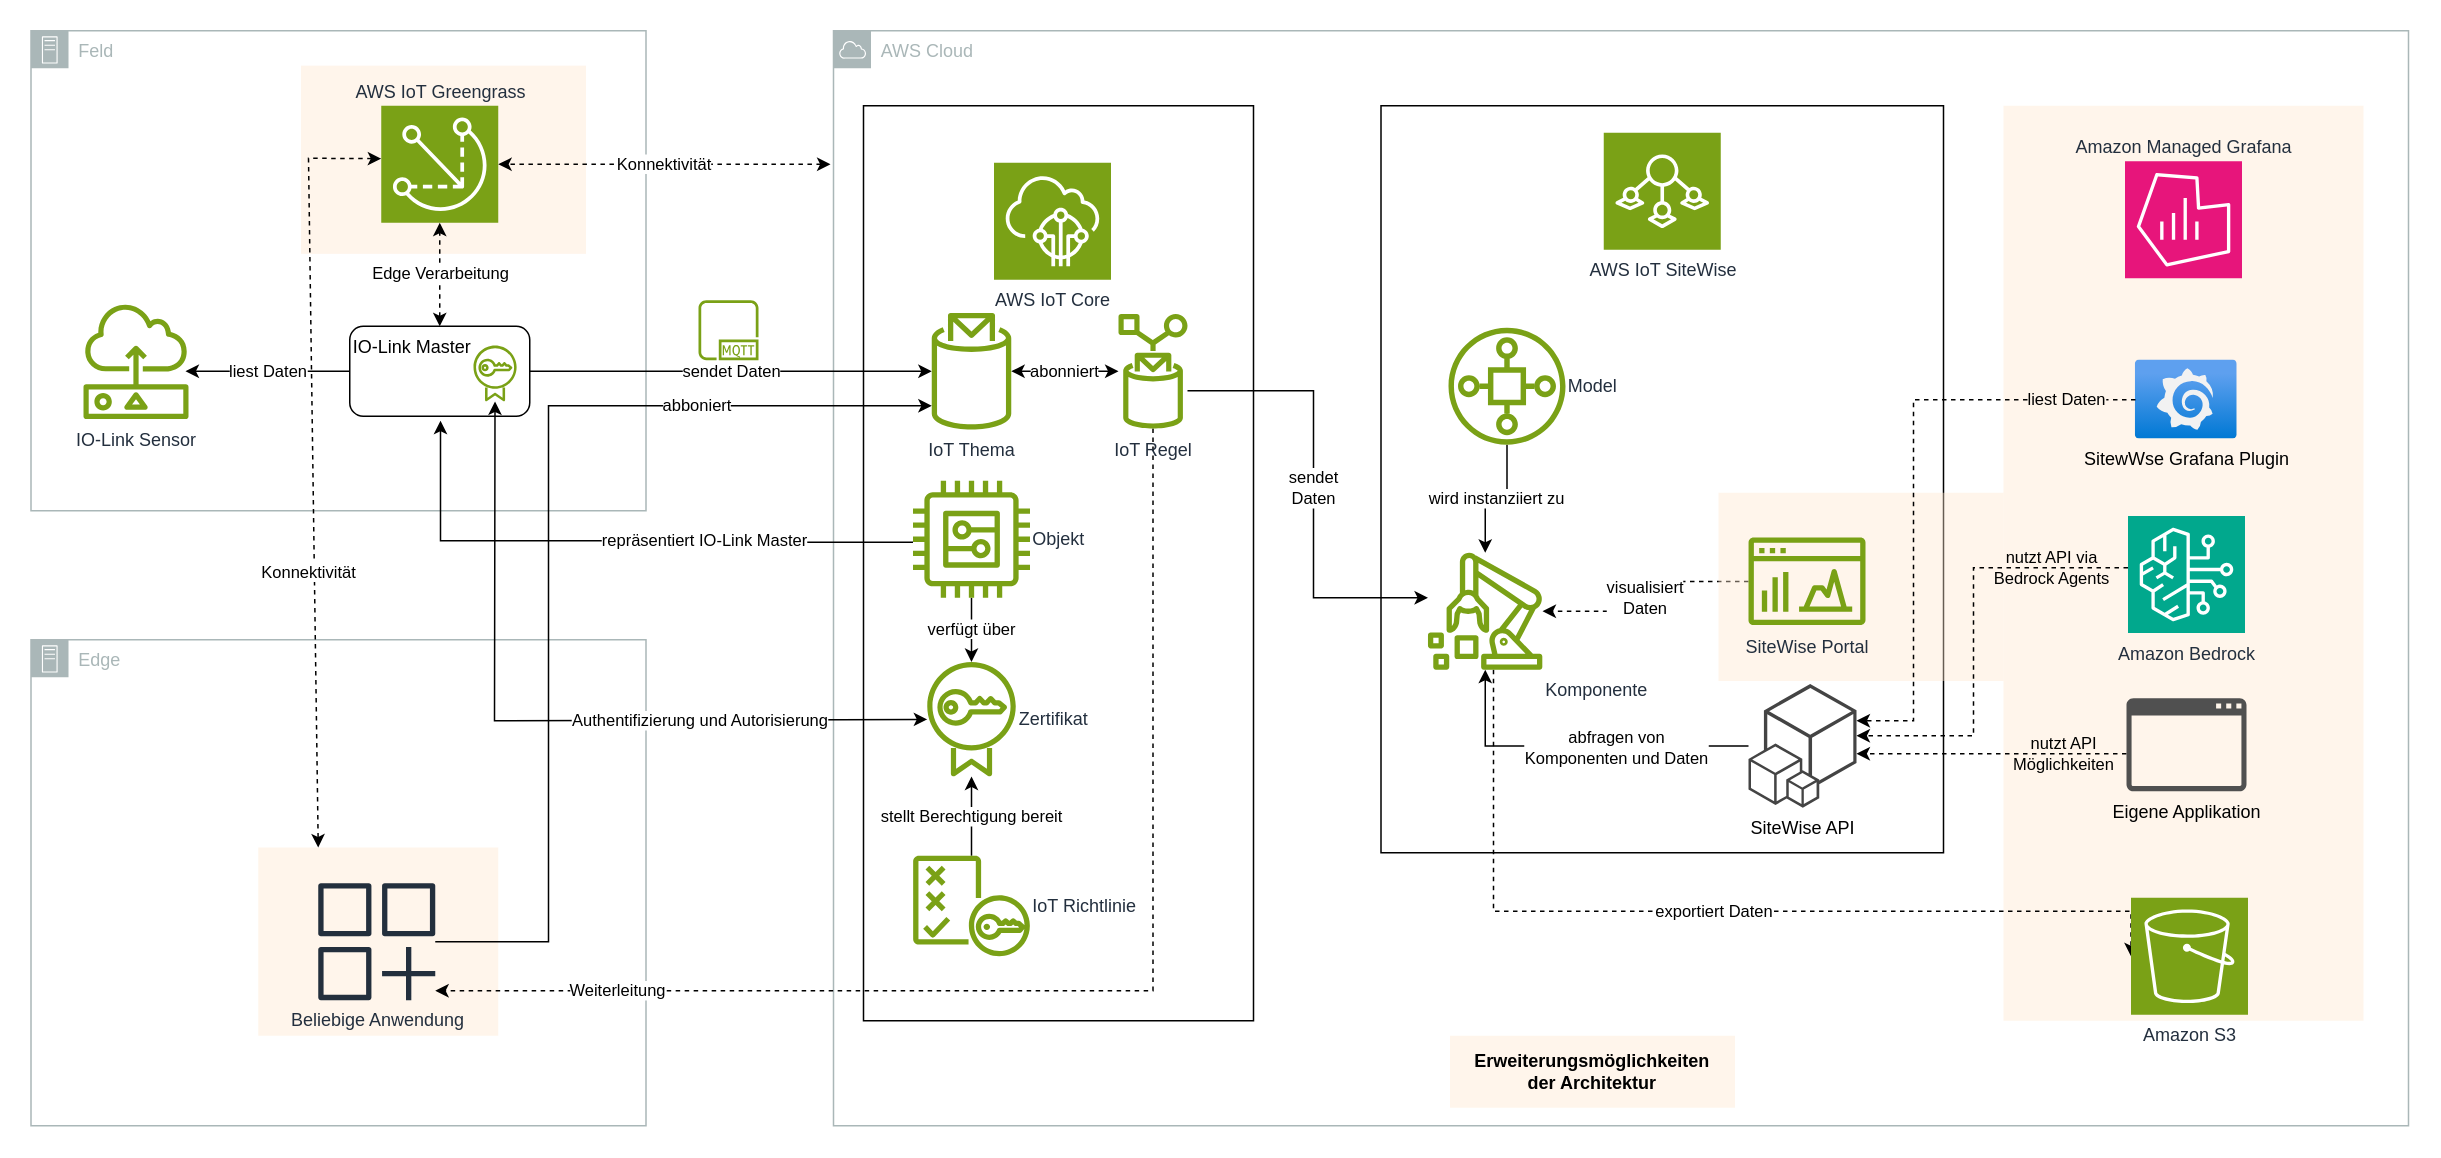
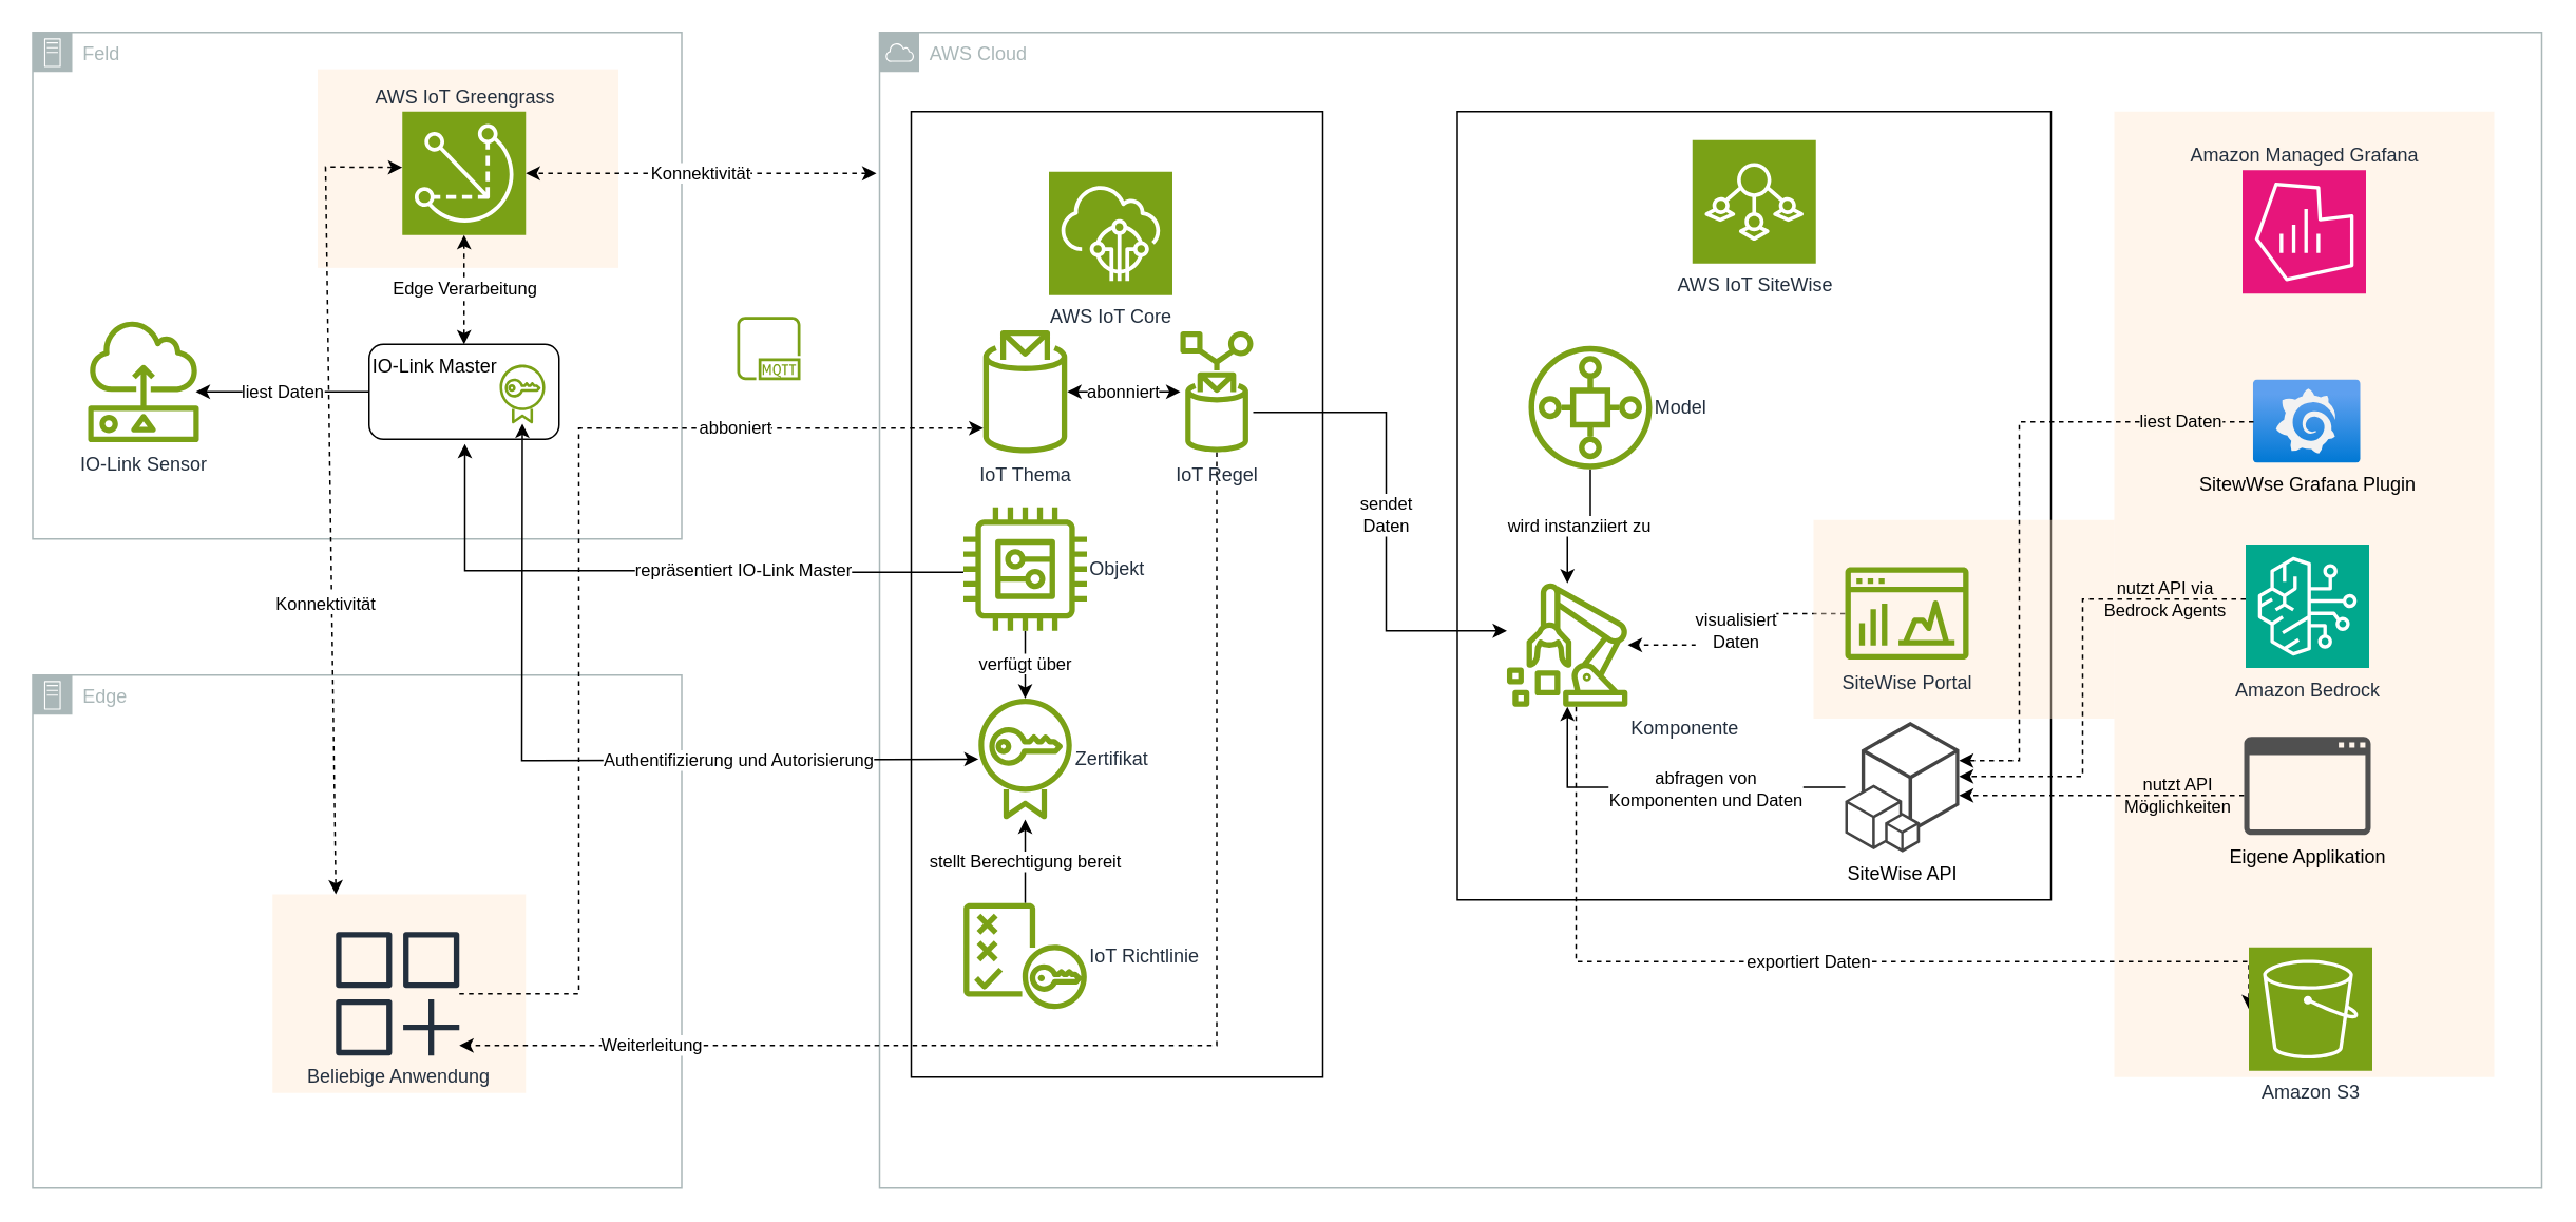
- <mxCell id="19" value="sendet Daten" style="edgeStyle=orthogonalEdgeStyle;rounded=0;orthogonalLoop=1;jettySize=auto;html=1;" parent="1" source="20" target="45" edge="1"><mxGeometry relative="1" as="geometry" /></mxCell>
- <mxCell id="52" value="abboniert" style="edgeStyle=orthogonalEdgeStyle;rounded=0;orthogonalLoop=1;jettySize=auto;html=1;dashed=0;" edge="1" parent="1" source="53" target="45"><mxGeometry x="0.542" relative="1" as="geometry"><Array as="points"><mxPoint x="365" y="270" /></Array><mxPoint x="1" as="offset" /></mxGeometry></mxCell>
+ <mxCell id="52" value="abboniert" style="edgeStyle=orthogonalEdgeStyle;rounded=0;orthogonalLoop=1;jettySize=auto;html=1;dashed=1;" edge="1" parent="1" source="53" target="45"><mxGeometry x="0.542" relative="1" as="geometry"><Array as="points"><mxPoint x="365" y="270" /></Array><mxPoint x="1" as="offset" /></mxGeometry></mxCell>
- <mxCell id="49" value="Erweiterungsmöglichkeiten&lt;br&gt;der Architektur" style="rounded=0;whiteSpace=wrap;html=1;fillColor=#ffe6cc;strokeColor=none;labelPosition=center;verticalLabelPosition=middle;align=center;verticalAlign=middle;opacity=40;fontStyle=1" vertex="1" parent="1"><mxGeometry x="966" y="690" width="190" height="48" as="geometry" /></mxCell>
